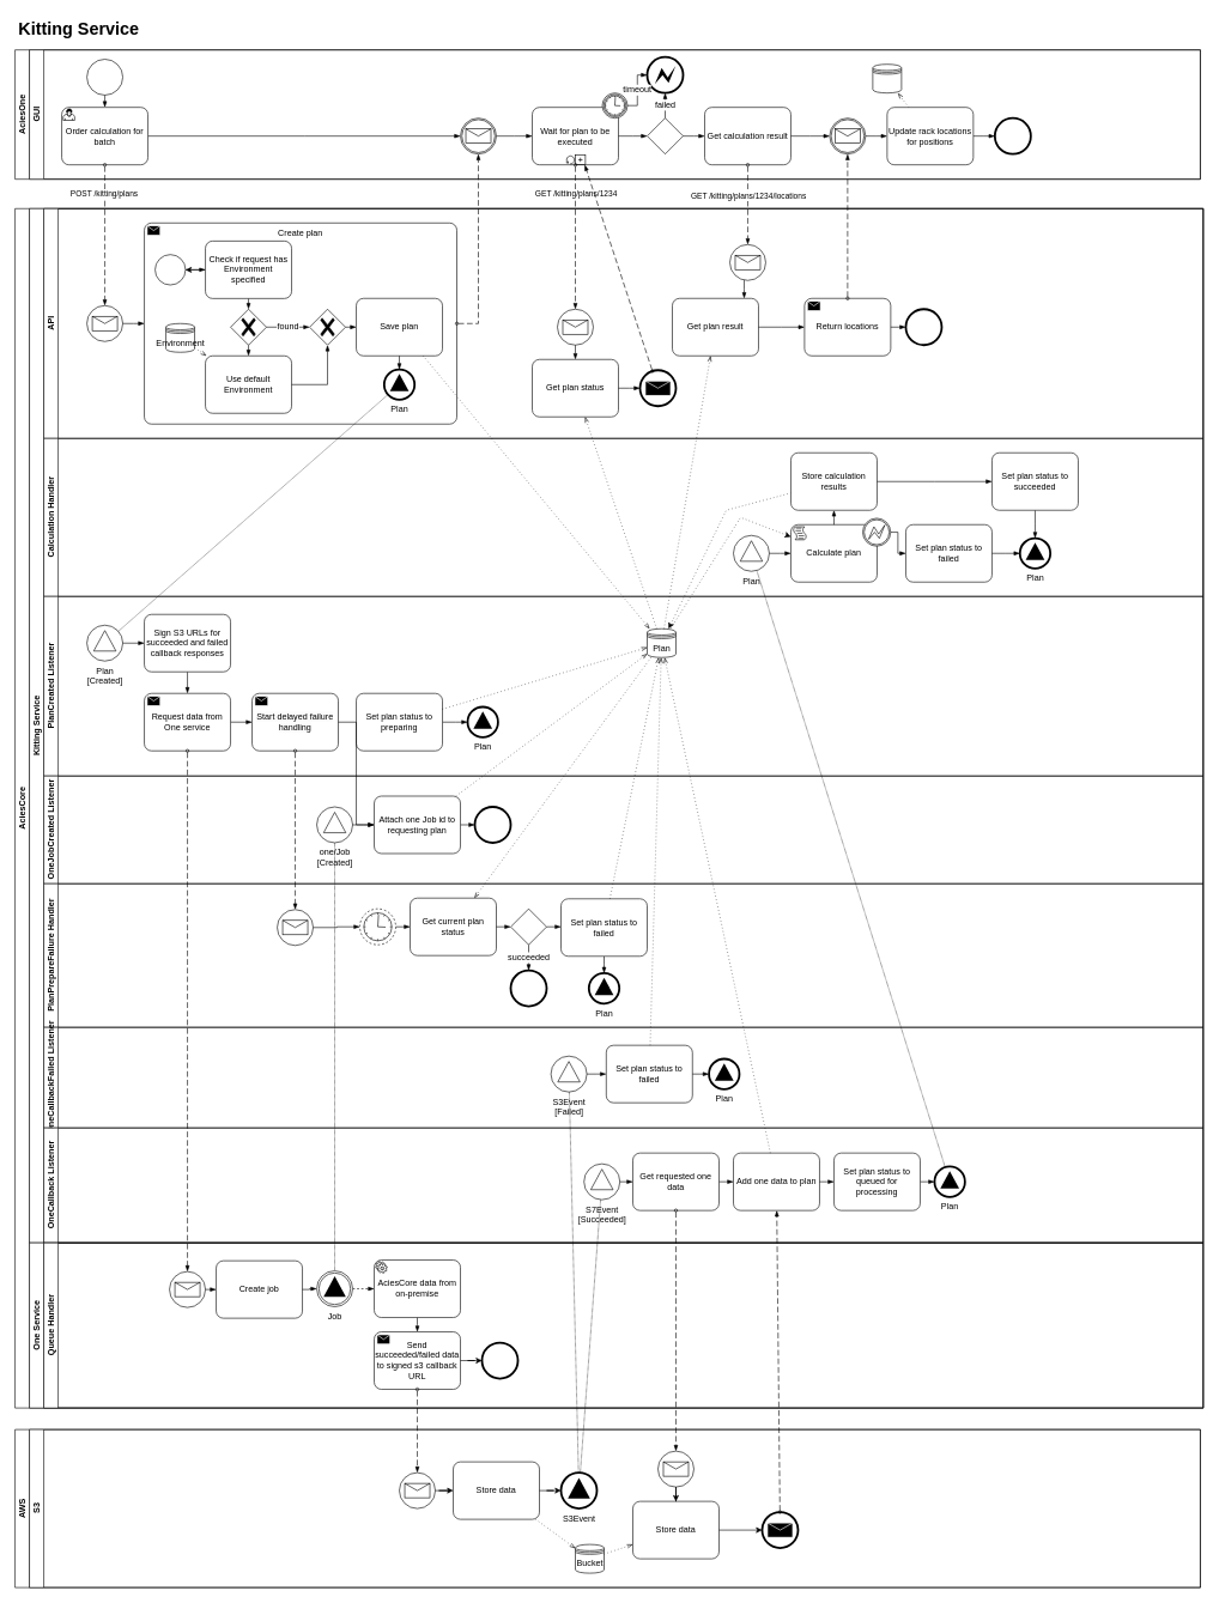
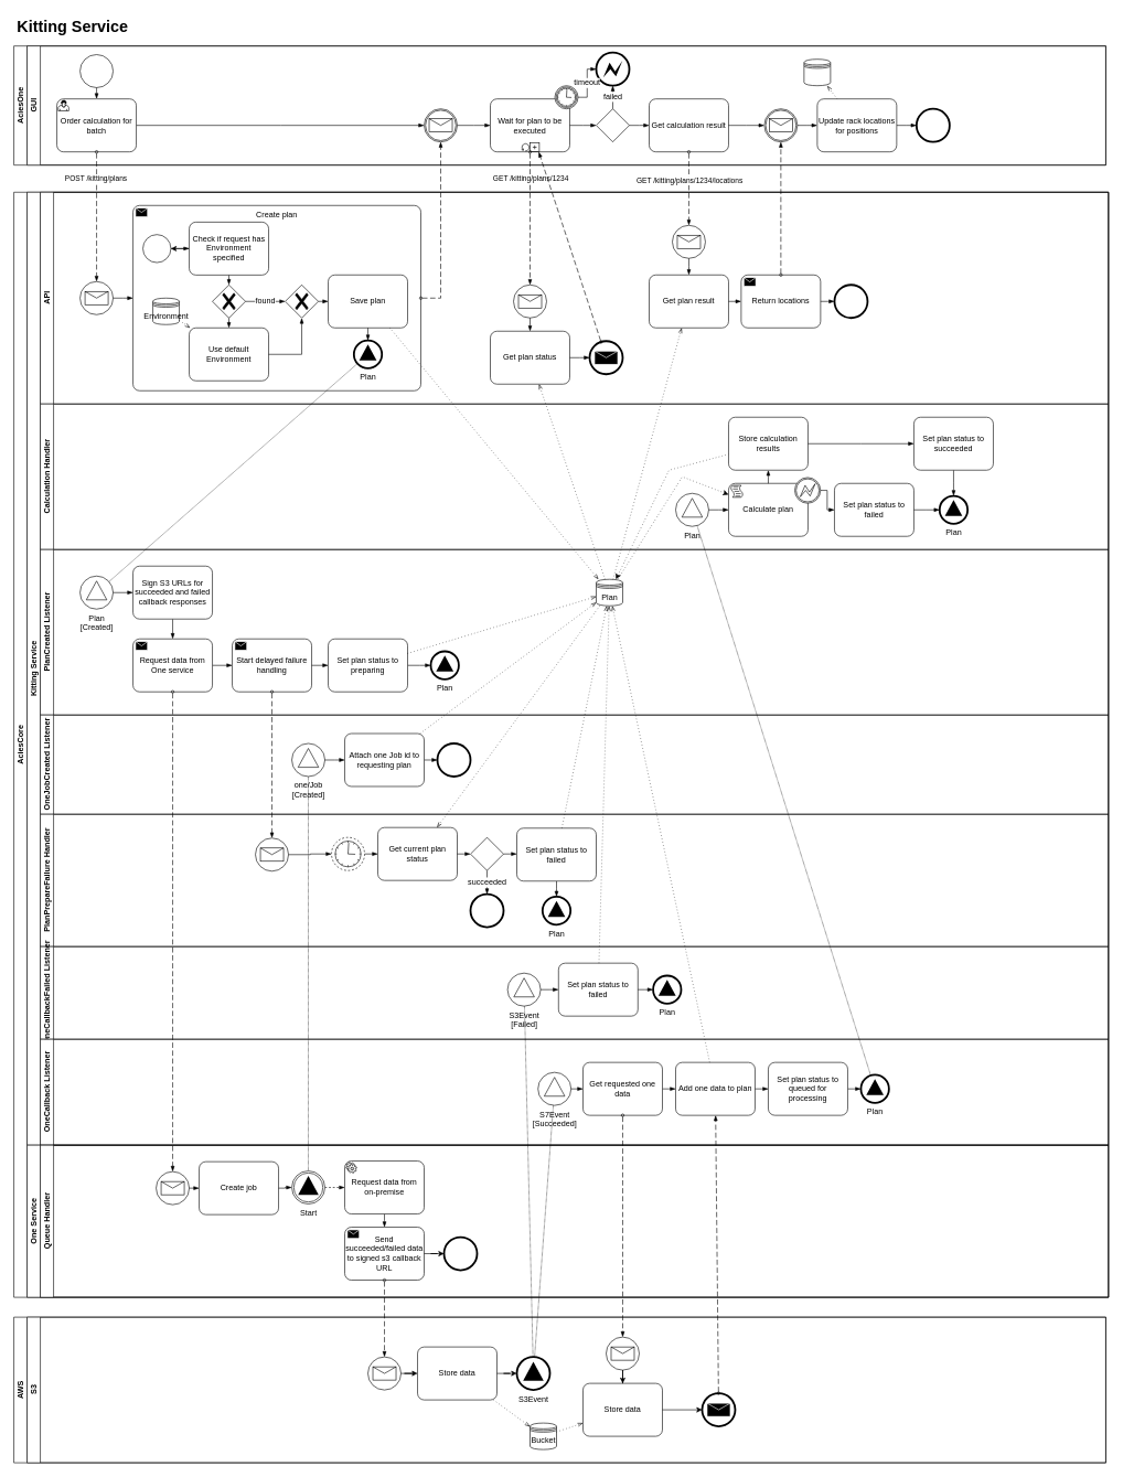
- <mxCell id="59" value="Get plan result" style="points=[[0.25,0,0],[0.5,0,0],[0.75,0,0],[1,0.25,0],[1,0.5,0],[1,0.75,0],[0.75,1,0],[0.5,1,0],[0.25,1,0],[0,0.75,0],[0,0.5,0],[0,0.25,0]];shape=mxgraph.bpmn.task;whiteSpace=wrap;rectStyle=rounded;size=10;html=1;container=1;expand=0;collapsible=0;taskMarker=abstract;" vertex="1" parent="30"><mxGeometry x="875" y="125" width="120" height="80" as="geometry" /></mxCell>
+ <mxCell id="59" value="Get plan result" style="points=[[0.25,0,0],[0.5,0,0],[0.75,0,0],[1,0.25,0],[1,0.5,0],[1,0.75,0],[0.75,1,0],[0.5,1,0],[0.25,1,0],[0,0.75,0],[0,0.5,0],[0,0.25,0]];shape=mxgraph.bpmn.task;whiteSpace=wrap;rectStyle=rounded;size=10;html=1;container=1;expand=0;collapsible=0;taskMarker=abstract;" vertex="1" parent="30"><mxGeometry x="920" y="125" width="120" height="80" as="geometry" /></mxCell>
- <mxCell id="90" value="" style="edgeStyle=elbowEdgeStyle;fontSize=12;html=1;endArrow=blockThin;endFill=1;rounded=0;" edge="1" parent="78" source="84" target="96"><mxGeometry width="160" relative="1" as="geometry"><mxPoint x="450" y="815" as="sourcePoint" /><mxPoint x="650" y="815" as="targetPoint" /></mxGeometry></mxCell>
+ <mxCell id="90" value="" style="edgeStyle=elbowEdgeStyle;fontSize=12;html=1;endArrow=blockThin;endFill=1;rounded=0;" edge="1" parent="78" source="84" target="89"><mxGeometry width="160" relative="1" as="geometry"><mxPoint x="450" y="815" as="sourcePoint" /><mxPoint x="650" y="815" as="targetPoint" /></mxGeometry></mxCell>
- <mxCell id="153" value="AciesCore data from on-premise" style="points=[[0.25,0,0],[0.5,0,0],[0.75,0,0],[1,0.25,0],[1,0.5,0],[1,0.75,0],[0.75,1,0],[0.5,1,0],[0.25,1,0],[0,0.75,0],[0,0.5,0],[0,0.25,0]];shape=mxgraph.bpmn.task;whiteSpace=wrap;rectStyle=rounded;size=10;html=1;container=1;expand=0;collapsible=0;taskMarker=service;" vertex="1" parent="142"><mxGeometry x="460" y="24" width="120" height="80" as="geometry" /></mxCell>
+ <mxCell id="153" value="Request data from on-premise" style="points=[[0.25,0,0],[0.5,0,0],[0.75,0,0],[1,0.25,0],[1,0.5,0],[1,0.75,0],[0.75,1,0],[0.5,1,0],[0.25,1,0],[0,0.75,0],[0,0.5,0],[0,0.25,0]];shape=mxgraph.bpmn.task;whiteSpace=wrap;rectStyle=rounded;size=10;html=1;container=1;expand=0;collapsible=0;taskMarker=service;" vertex="1" parent="142"><mxGeometry x="460" y="24" width="120" height="80" as="geometry" /></mxCell>
- <mxCell id="152" value="Job" style="shape=mxgraph.bpmn.event;html=1;verticalLabelPosition=bottom;labelBackgroundColor=#ffffff;verticalAlign=top;align=center;outlineConnect=0;aspect=fixed;outline=throwing;symbol=signal;points=[[0.145,0.145,0],[0.5,0,0],[0.855,0.145,0],[1,0.5,0],[0.855,0.855,0],[0.5,1,0],[0.145,0.855,0],[0,0.5,0]];perimeter=ellipsePerimeter;" vertex="1" parent="142"><mxGeometry x="380" y="39" width="50" height="50" as="geometry" /></mxCell>
+ <mxCell id="152" value="Start" style="shape=mxgraph.bpmn.event;html=1;verticalLabelPosition=bottom;labelBackgroundColor=#ffffff;verticalAlign=top;align=center;outlineConnect=0;aspect=fixed;outline=throwing;symbol=signal;points=[[0.145,0.145,0],[0.5,0,0],[0.855,0.145,0],[1,0.5,0],[0.855,0.855,0],[0.5,1,0],[0.145,0.855,0],[0,0.5,0]];perimeter=ellipsePerimeter;" vertex="1" parent="142"><mxGeometry x="380" y="39" width="50" height="50" as="geometry" /></mxCell>
